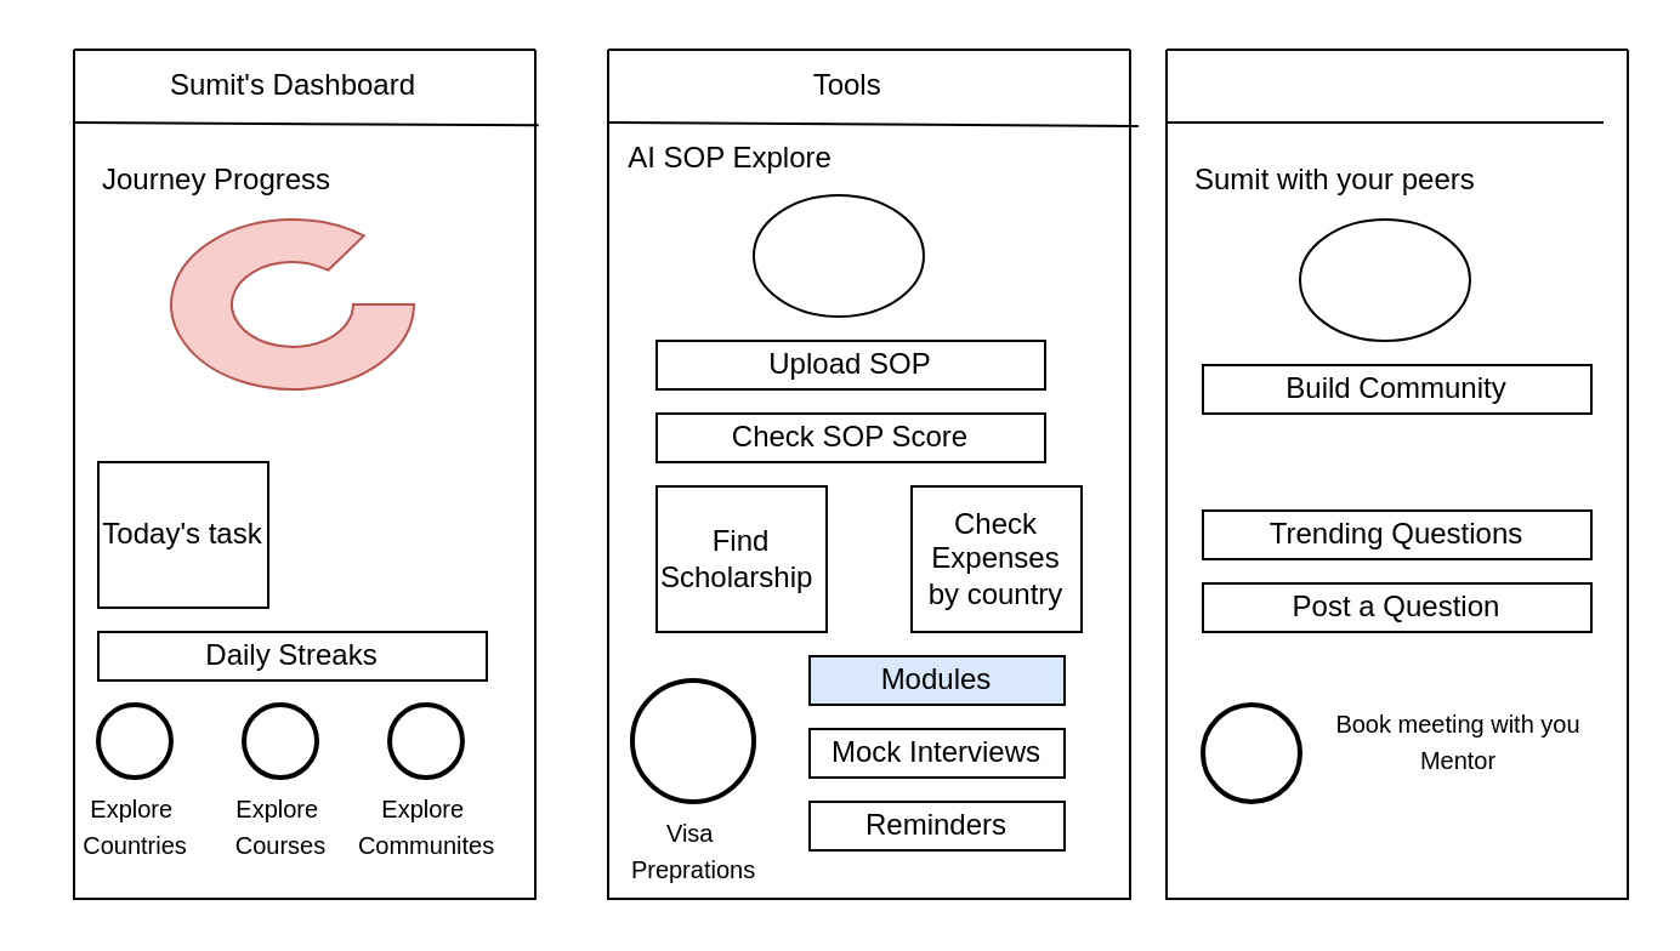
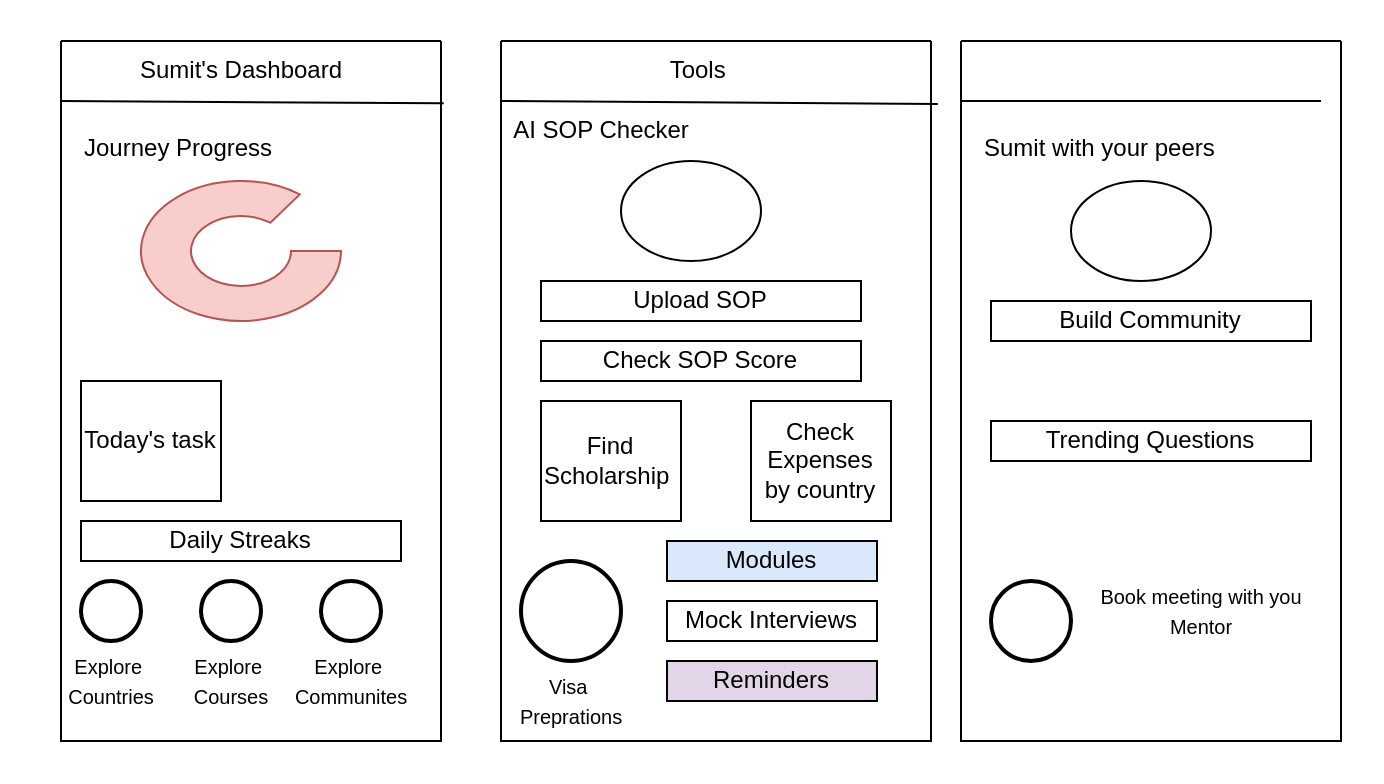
- <mxCell id="13" value="AI SOP Explore" style="text;html=1;align=center;verticalAlign=middle;resizable=0;points=[];autosize=1;strokeColor=none;fillColor=none;" vertex="1" parent="11"><mxGeometry x="-5" y="30" width="110" height="30" as="geometry" /></mxCell>
+ <mxCell id="13" value="AI SOP Checker" style="text;html=1;align=center;verticalAlign=middle;resizable=0;points=[];autosize=1;strokeColor=none;fillColor=none;" vertex="1" parent="11"><mxGeometry x="-5" y="30" width="110" height="30" as="geometry" /></mxCell>
- <mxCell id="10" value="&lt;p data-pm-slice=&quot;1 1 [&amp;quot;list&amp;quot;,{&amp;quot;spread&amp;quot;:false,&amp;quot;start&amp;quot;:2629,&amp;quot;end&amp;quot;:2700},&amp;quot;regular_list_item&amp;quot;,{&amp;quot;start&amp;quot;:2629,&amp;quot;end&amp;quot;:2655}]&quot;&gt;&lt;span id=&quot;docs-internal-guid-7741fd21-7fff-1cc0-1f47-bbd72c0974af&quot;&gt;&lt;span style=&quot;background-color: transparent; font-variant-numeric: normal; font-variant-east-asian: normal; font-variant-alternates: normal; font-variant-position: normal; font-variant-emoji: normal; vertical-align: baseline; white-space-collapse: preserve;&quot;&gt;&lt;font style=&quot;font-size: 12px;&quot; face=&quot;Helvetica&quot;&gt;Post a Question&lt;/font&gt;&lt;/span&gt;&lt;/span&gt;&lt;/p&gt;" style="rounded=0;whiteSpace=wrap;html=1;" vertex="1" parent="2"><mxGeometry x="15" y="220" width="160" height="20" as="geometry" /></mxCell>
- <mxCell id="23" value="Reminders" style="rounded=0;whiteSpace=wrap;html=1;" vertex="1" parent="11"><mxGeometry x="83" y="310" width="105" height="20" as="geometry" /></mxCell>
+ <mxCell id="23" value="Reminders" style="rounded=0;whiteSpace=wrap;html=1;fillColor=#e1d5e7;" vertex="1" parent="11"><mxGeometry x="83" y="310" width="105" height="20" as="geometry" /></mxCell>
